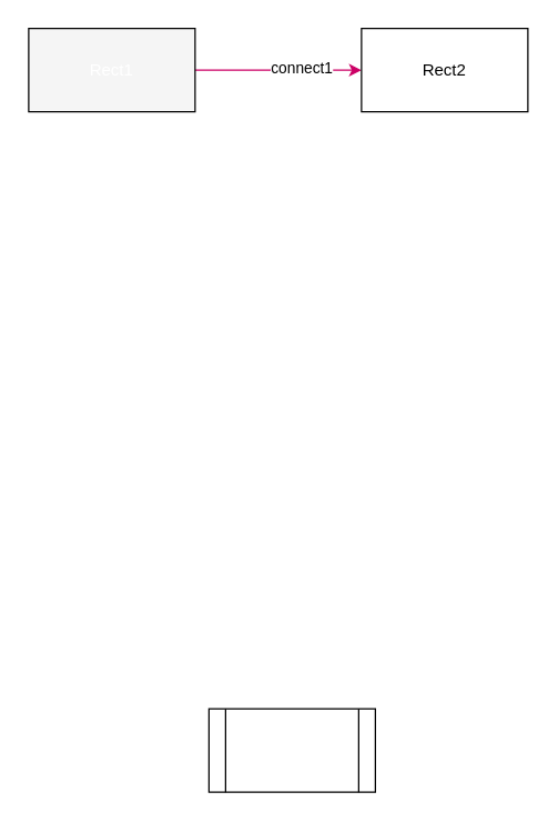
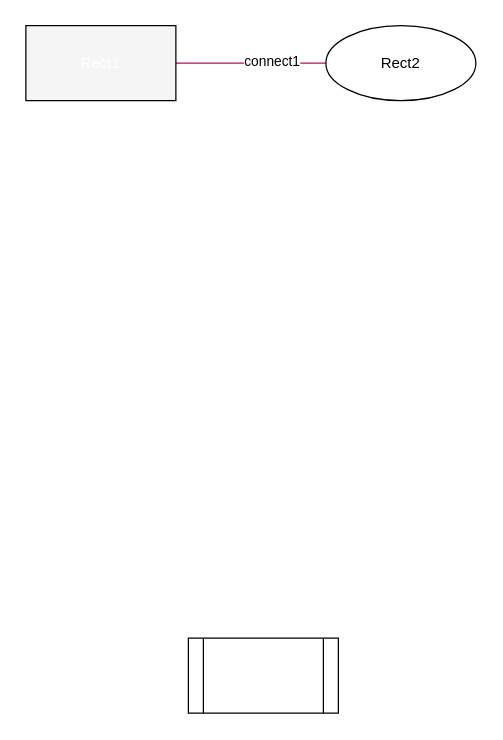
- <mxCell id="3" style="edgeStyle=orthogonalEdgeStyle;rounded=0;orthogonalLoop=1;jettySize=auto;html=1;exitX=1;exitY=0.5;exitDx=0;exitDy=0;strokeColor=#CC0066;" edge="1" parent="1" source="5" target="6"><mxGeometry relative="1" as="geometry" /></mxCell>
+ <mxCell id="3" style="edgeStyle=orthogonalEdgeStyle;rounded=0;orthogonalLoop=1;jettySize=auto;html=1;exitX=1;exitY=0.5;exitDx=0;exitDy=0;strokeColor=#CC0066;endArrow=none;" edge="1" parent="1" source="5" target="6"><mxGeometry relative="1" as="geometry" /></mxCell>
- <mxCell id="6" value="Rect2" style="rounded=0;whiteSpace=wrap;html=1;" vertex="1" parent="1"><mxGeometry x="260" y="20" width="120" height="60" as="geometry" /></mxCell>
+ <mxCell id="6" value="Rect2" style="ellipse;whiteSpace=wrap;html=1;" vertex="1" parent="1"><mxGeometry x="260" y="20" width="120" height="60" as="geometry" /></mxCell>
